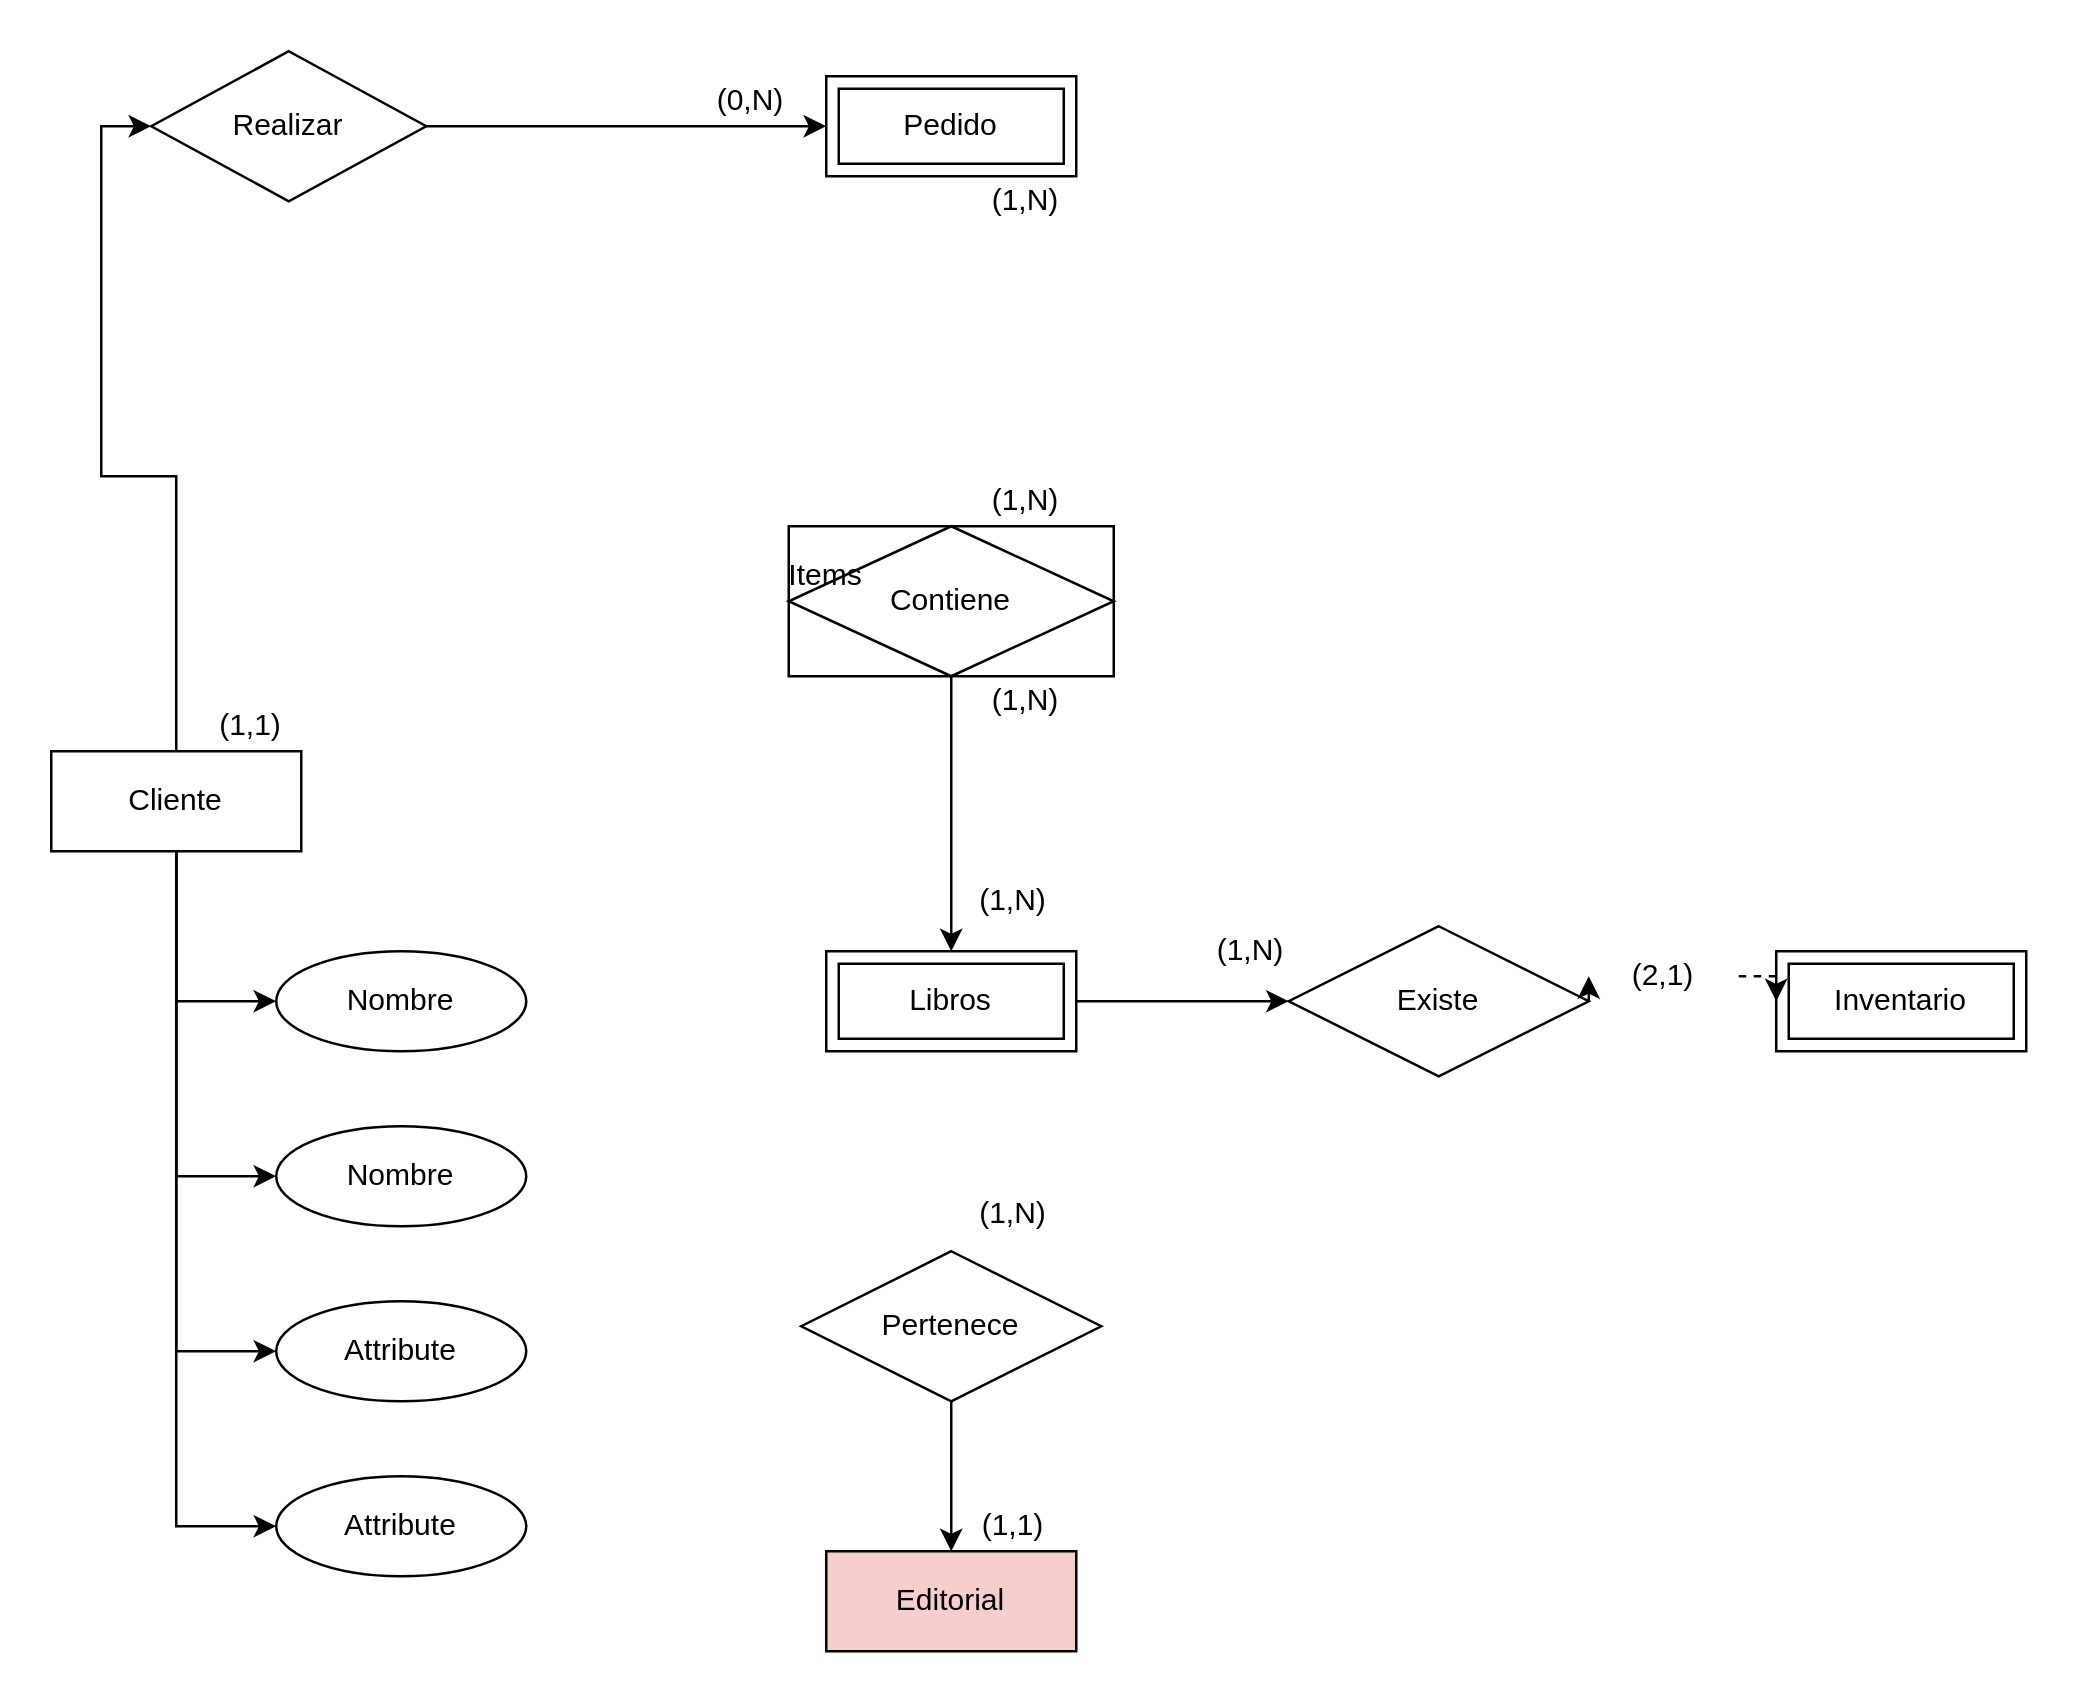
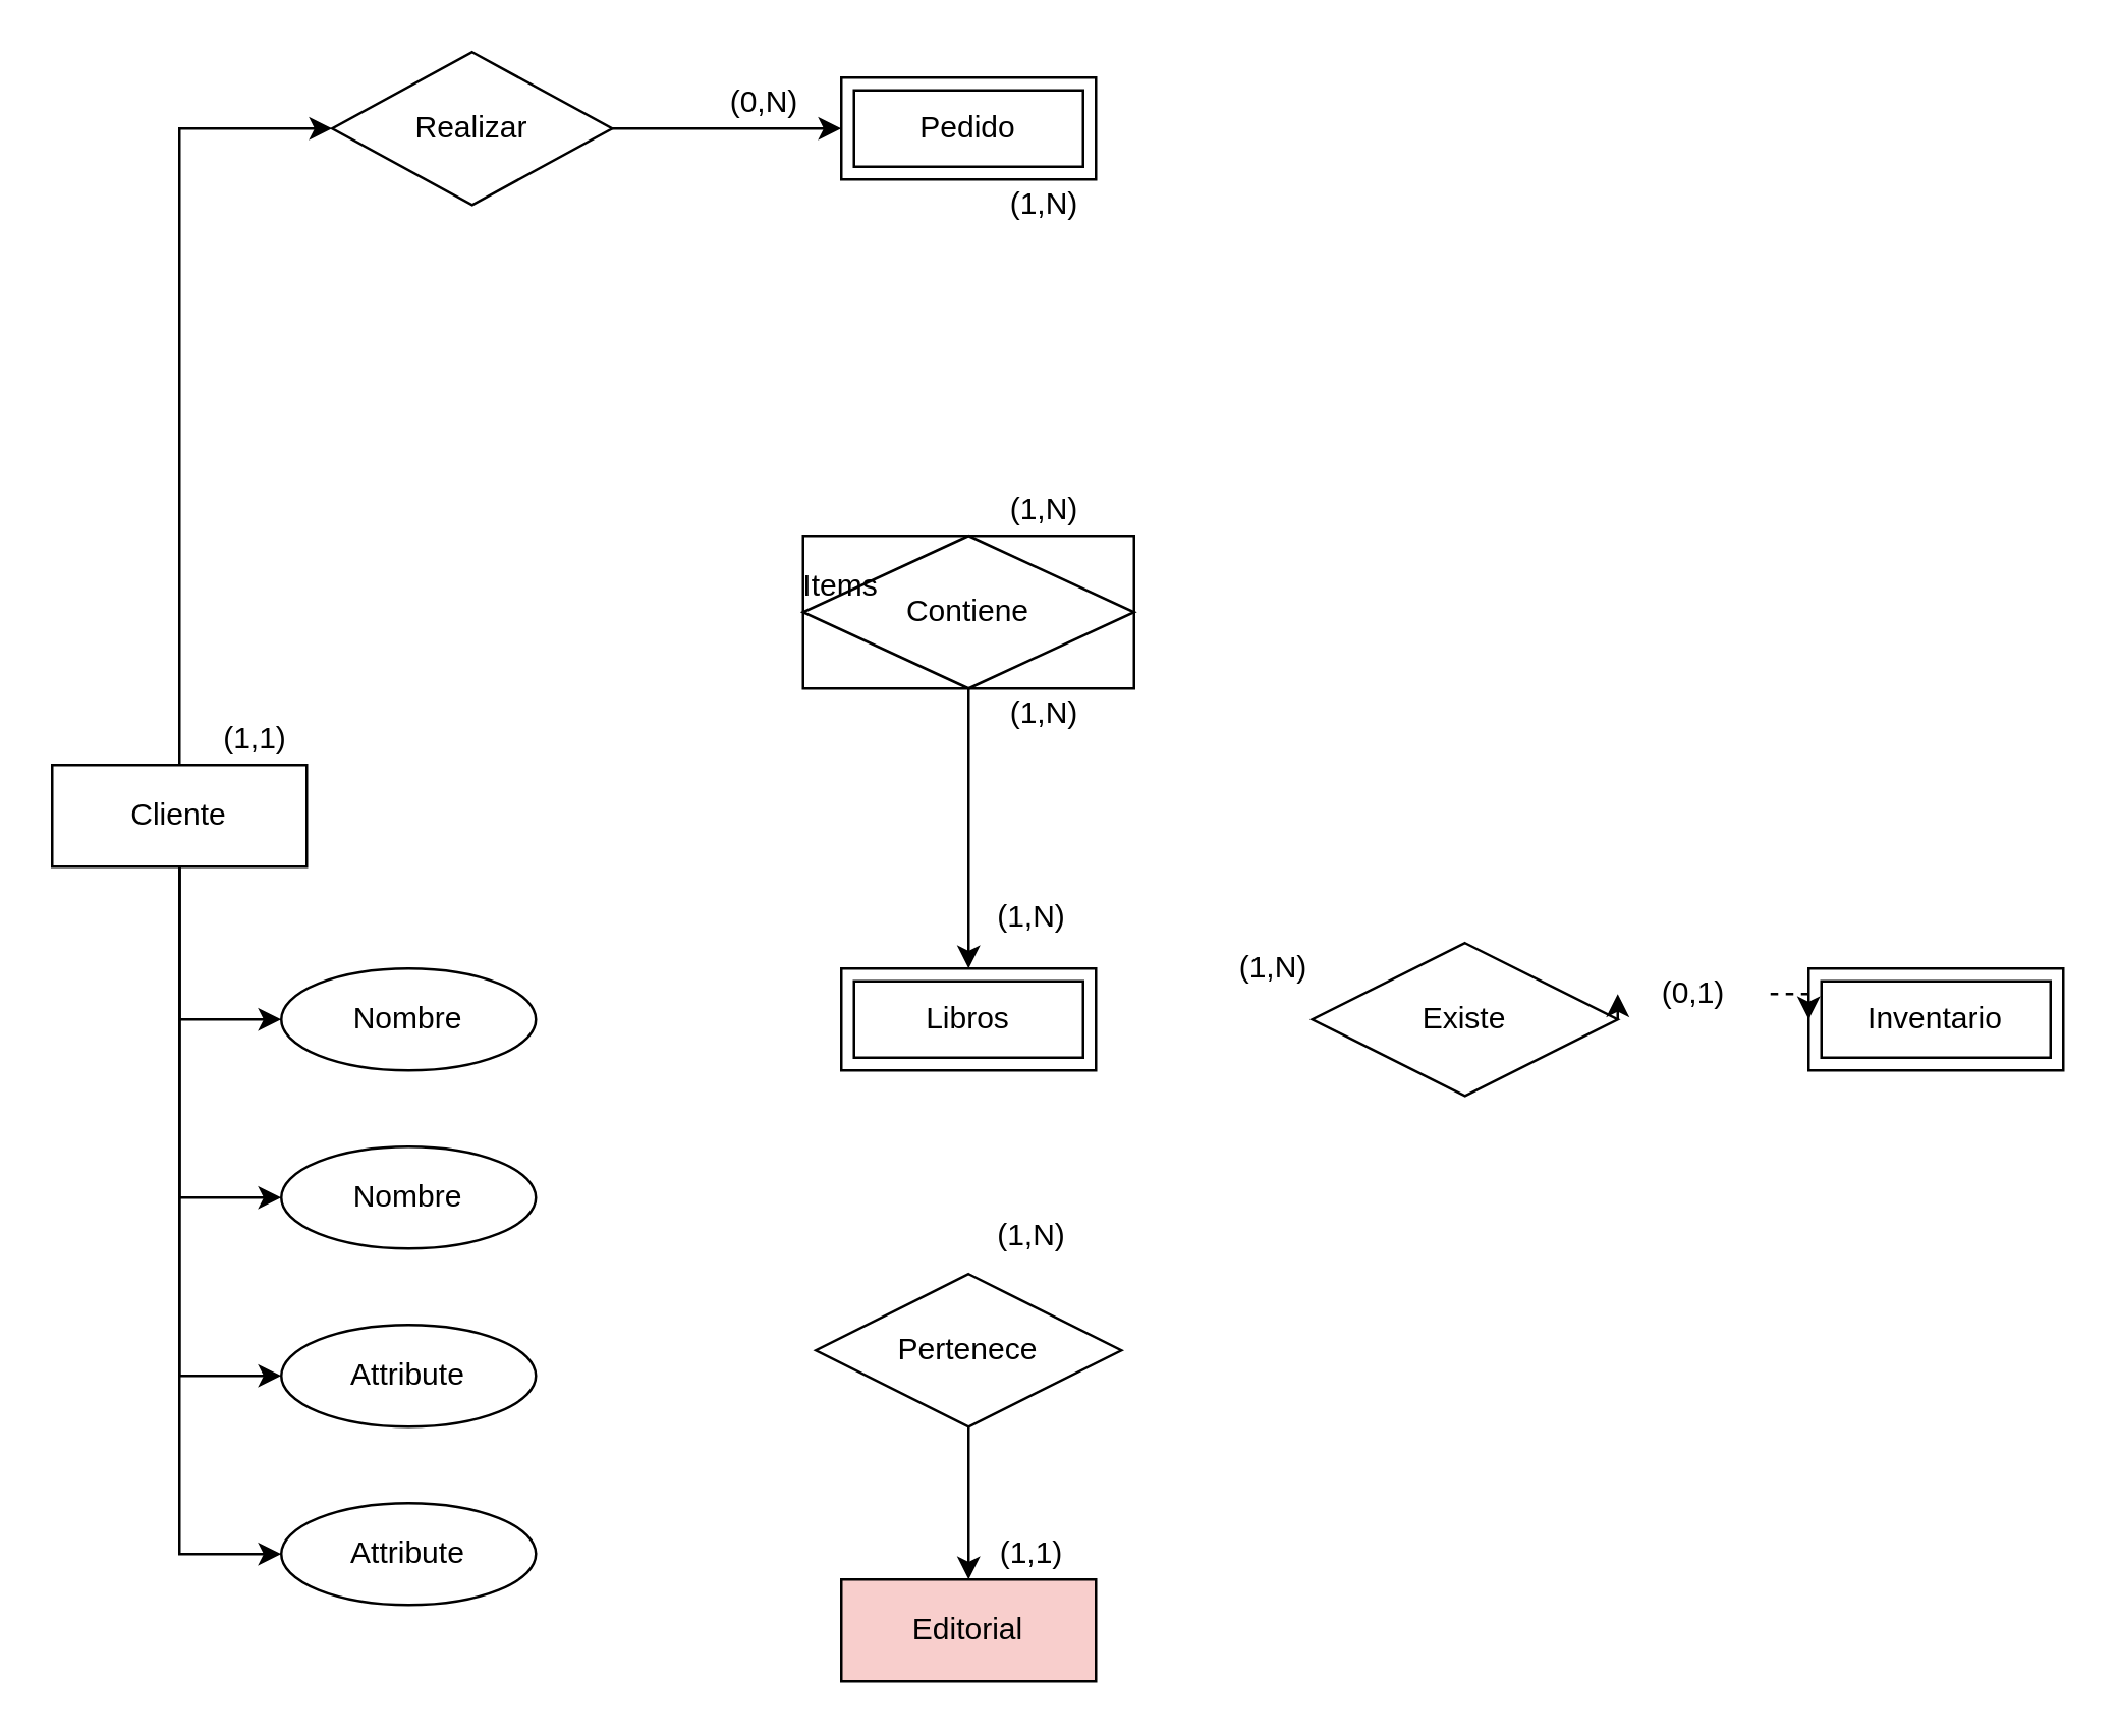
- <mxCell id="14" value="Realizar" style="shape=rhombus;perimeter=rhombusPerimeter;whiteSpace=wrap;html=1;align=center;" parent="1" vertex="1"><mxGeometry x="60" y="20" width="110" height="60" as="geometry" /></mxCell>
+ <mxCell id="14" value="Realizar" style="shape=rhombus;perimeter=rhombusPerimeter;whiteSpace=wrap;html=1;align=center;" parent="1" vertex="1"><mxGeometry x="130" y="20" width="110" height="60" as="geometry" /></mxCell>
- <mxCell id="32" value="(2,1)" style="text;html=1;align=center;verticalAlign=middle;whiteSpace=wrap;rounded=0;" parent="1" vertex="1"><mxGeometry x="635" y="370" width="60" height="40" as="geometry" /></mxCell>
+ <mxCell id="32" value="(0,1)" style="text;html=1;align=center;verticalAlign=middle;whiteSpace=wrap;rounded=0;" parent="1" vertex="1"><mxGeometry x="635" y="370" width="60" height="40" as="geometry" /></mxCell>
- <mxCell id="10" style="edgeStyle=orthogonalEdgeStyle;rounded=0;orthogonalLoop=1;jettySize=auto;html=1;entryX=0;entryY=0.5;entryDx=0;entryDy=0;" parent="1" source="11" target="24" edge="1"><mxGeometry relative="1" as="geometry" /></mxCell>
